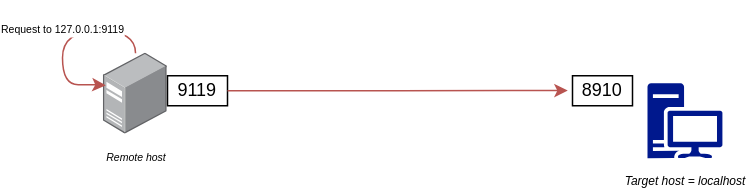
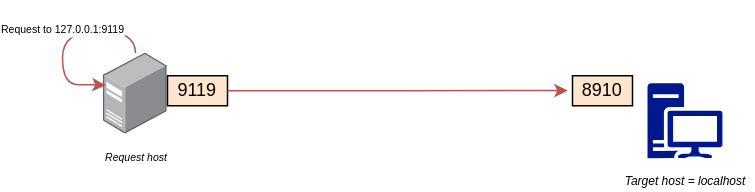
- <mxCell id="3" value="9119" style="rounded=0;whiteSpace=wrap;html=1;" parent="1" vertex="1"><mxGeometry x="90" y="50" width="40" height="20" as="geometry" /></mxCell>
+ <mxCell id="3" value="9119" style="rounded=0;whiteSpace=wrap;html=1;fillColor=#ffe6cc;" parent="1" vertex="1"><mxGeometry x="90" y="50" width="40" height="20" as="geometry" /></mxCell>
- <mxCell id="5" value="8910" style="rounded=0;whiteSpace=wrap;html=1;" parent="1" vertex="1"><mxGeometry x="360" y="50" width="40" height="20" as="geometry" /></mxCell>
+ <mxCell id="5" value="8910" style="rounded=0;whiteSpace=wrap;html=1;fillColor=#ffe6cc;" parent="1" vertex="1"><mxGeometry x="360" y="50" width="40" height="20" as="geometry" /></mxCell>
- <mxCell id="2" value="&lt;i&gt;&lt;font style=&quot;font-size: 7px;&quot;&gt;Remote host&lt;/font&gt;&lt;/i&gt;" style="image;points=[];aspect=fixed;html=1;align=center;shadow=0;dashed=0;image=img/lib/allied_telesis/computer_and_terminals/Server_Desktop.svg;" parent="1" vertex="1"><mxGeometry x="47.4" y="35" width="42.6" height="54" as="geometry" /></mxCell>
+ <mxCell id="2" value="&lt;i&gt;&lt;font style=&quot;font-size: 7px;&quot;&gt;Request host&lt;/font&gt;&lt;/i&gt;" style="image;points=[];aspect=fixed;html=1;align=center;shadow=0;dashed=0;image=img/lib/allied_telesis/computer_and_terminals/Server_Desktop.svg;" parent="1" vertex="1"><mxGeometry x="47.4" y="35" width="42.6" height="54" as="geometry" /></mxCell>
